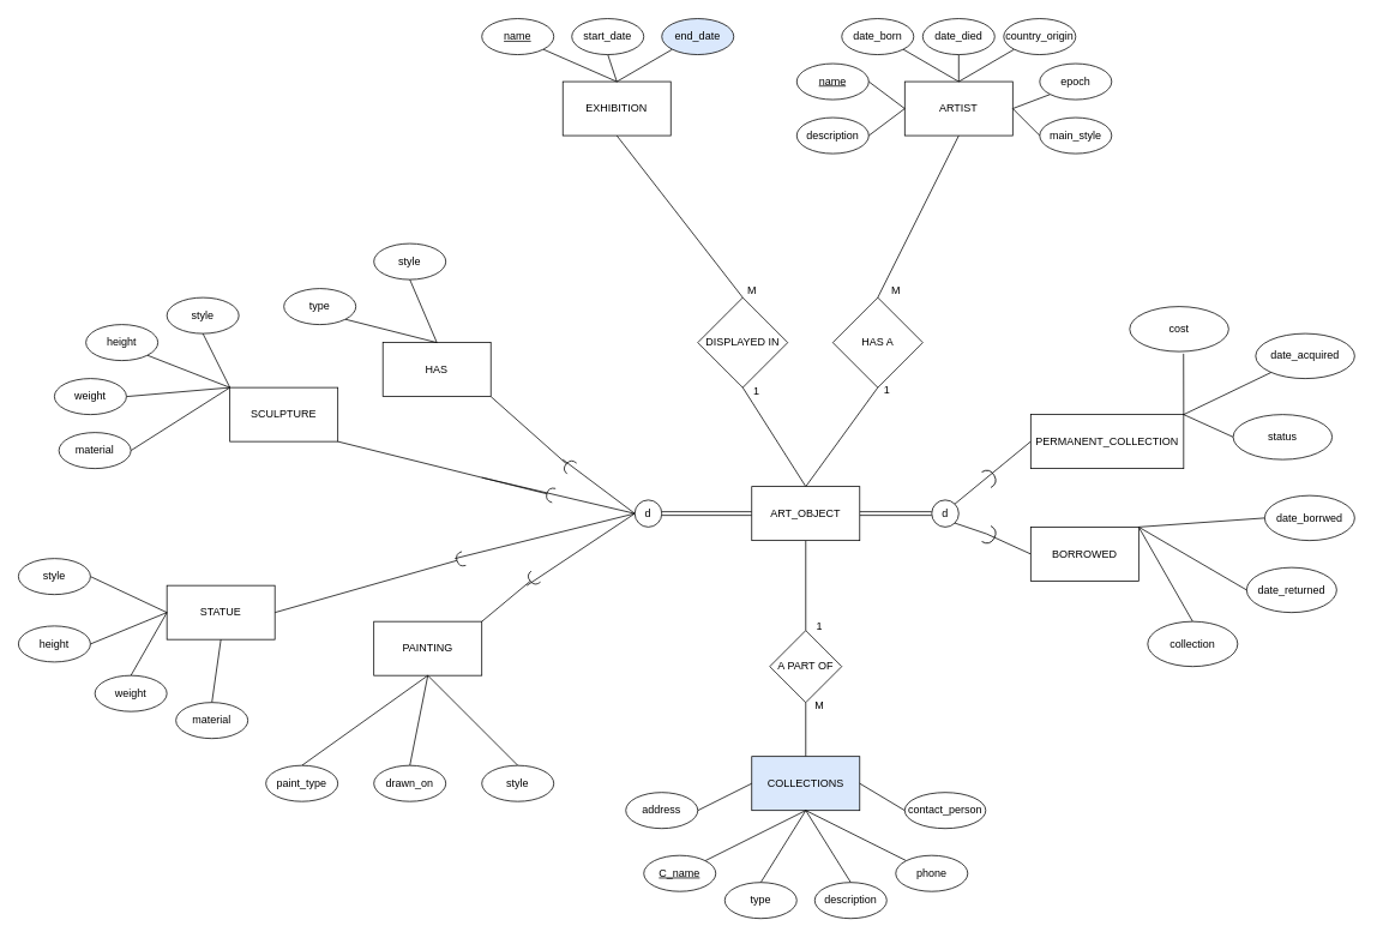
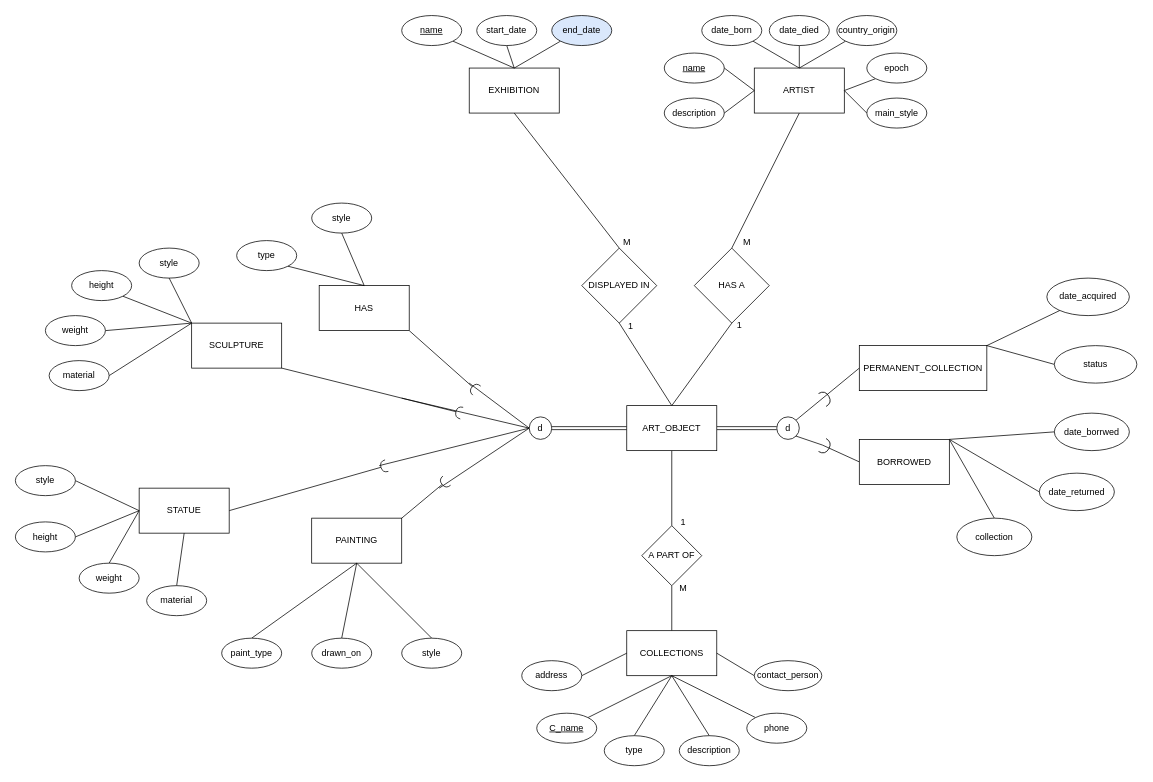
- <mxCell id="23" value="cost" style="ellipse;whiteSpace=wrap;html=1;" parent="1" vertex="1"><mxGeometry x="1255" y="340" width="110" height="50" as="geometry" /></mxCell>
- <mxCell id="24" style="edgeStyle=none;rounded=0;orthogonalLoop=1;jettySize=auto;html=1;exitX=1;exitY=0;exitDx=0;exitDy=0;entryX=0.544;entryY=1.047;entryDx=0;entryDy=0;entryPerimeter=0;endArrow=none;endFill=0;" parent="1" source="13" target="23" edge="1"><mxGeometry relative="1" as="geometry" /></mxCell>
- <mxCell id="22" value="status" style="ellipse;whiteSpace=wrap;html=1;" parent="1" vertex="1"><mxGeometry x="1370" y="460" width="110" height="50" as="geometry" /></mxCell>
+ <mxCell id="22" value="status" style="ellipse;whiteSpace=wrap;html=1;" parent="1" vertex="1"><mxGeometry x="1405" y="460" width="110" height="50" as="geometry" /></mxCell>
- <mxCell id="77" value="COLLECTIONS" style="rounded=0;whiteSpace=wrap;html=1;fillColor=#dae8fc;" parent="1" vertex="1"><mxGeometry x="835" y="840" width="120" height="60" as="geometry" /></mxCell>
+ <mxCell id="77" value="COLLECTIONS" style="rounded=0;whiteSpace=wrap;html=1;" parent="1" vertex="1"><mxGeometry x="835" y="840" width="120" height="60" as="geometry" /></mxCell>
